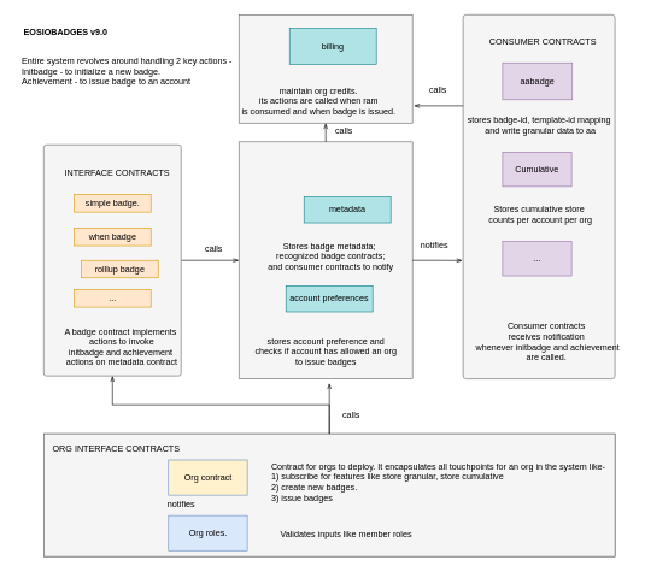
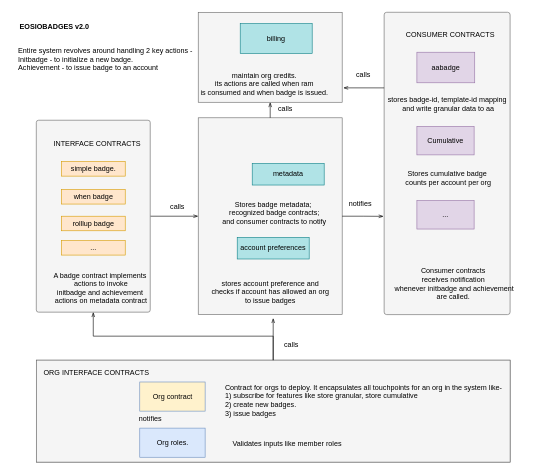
- <mxCell id="48" value="&lt;b&gt;EOSIOBADGES v9.0&lt;/b&gt;" style="text;html=1;align=center;verticalAlign=middle;resizable=0;points=[];autosize=1;strokeColor=none;fillColor=none;" vertex="1" parent="1"><mxGeometry x="20" y="28.75" width="140" height="30" as="geometry" /></mxCell>
+ <mxCell id="48" value="&lt;b&gt;EOSIOBADGES v2.0&lt;/b&gt;" style="text;html=1;align=center;verticalAlign=middle;resizable=0;points=[];autosize=1;strokeColor=none;fillColor=none;" vertex="1" parent="1"><mxGeometry x="20" y="28.75" width="140" height="30" as="geometry" /></mxCell>
- <mxCell id="18" value="Stores cumulative store&lt;br&gt;&amp;nbsp;counts per account per org" style="text;html=1;align=center;verticalAlign=middle;resizable=0;points=[];autosize=1;strokeColor=none;fillColor=none;" parent="13" vertex="1"><mxGeometry x="20.0" y="256.789" width="170" height="40" as="geometry" /></mxCell>
+ <mxCell id="18" value="Stores cumulative badge&lt;br&gt;&amp;nbsp;counts per account per org" style="text;html=1;align=center;verticalAlign=middle;resizable=0;points=[];autosize=1;strokeColor=none;fillColor=none;" parent="13" vertex="1"><mxGeometry x="20.0" y="256.789" width="170" height="40" as="geometry" /></mxCell>
- <mxCell id="8" value="rolllup badge" style="whiteSpace=wrap;html=1;fillColor=#ffe6cc;strokeColor=#d79b00;" parent="5" vertex="1"><mxGeometry x="51.729" y="160" width="106.542" height="24.304" as="geometry" /></mxCell>
+ <mxCell id="8" value="rolllup badge" style="whiteSpace=wrap;html=1;fillColor=#ffe6cc;strokeColor=#d79b00;" parent="5" vertex="1"><mxGeometry x="41.729" y="160" width="106.542" height="24.304" as="geometry" /></mxCell>
